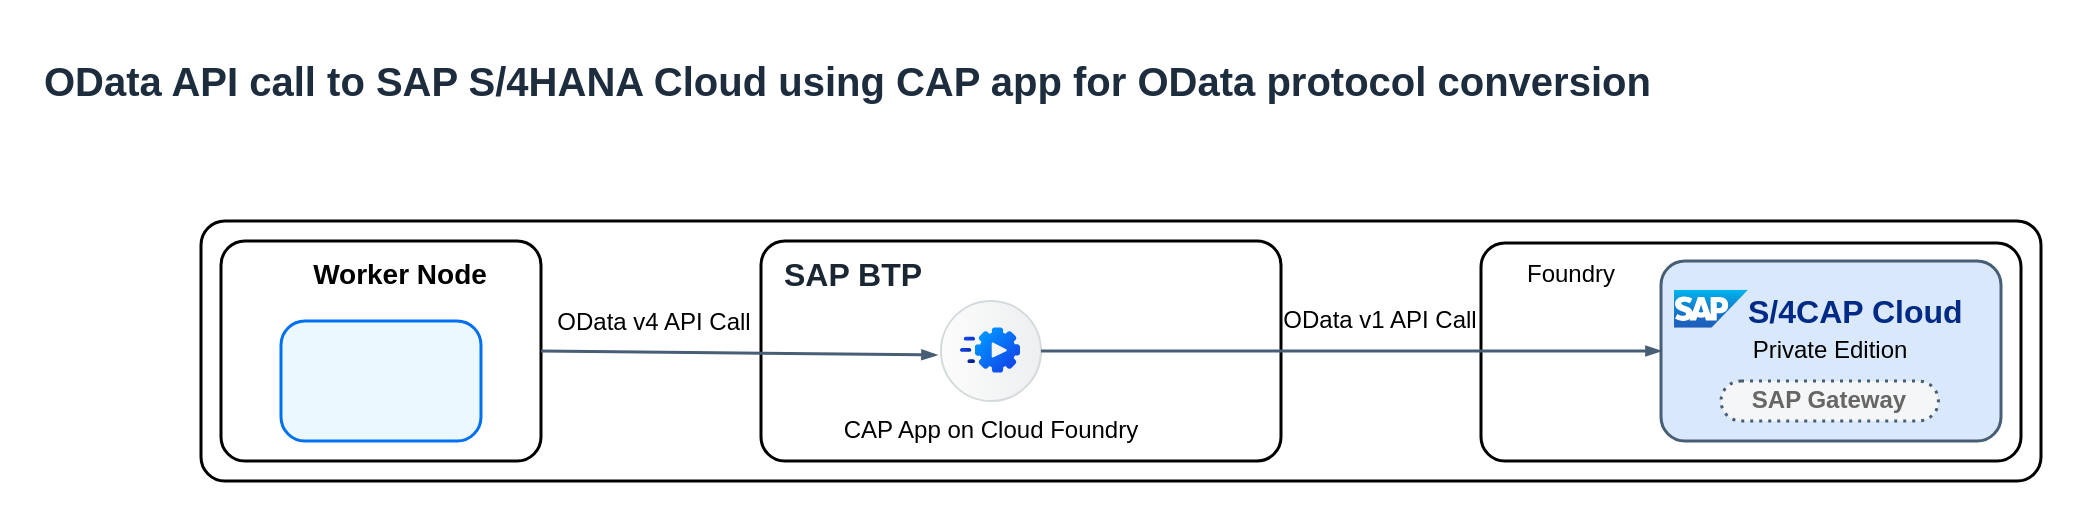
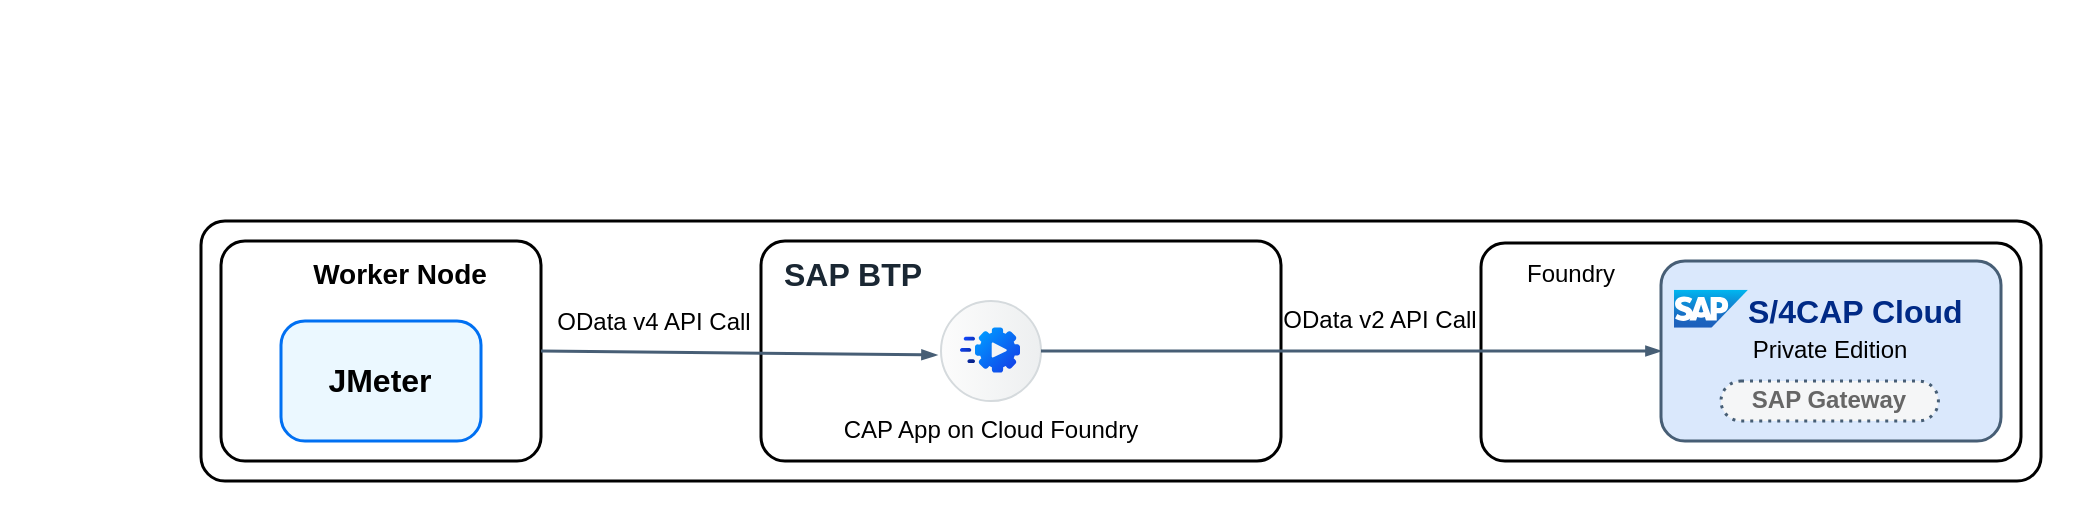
- <mxCell id="14" value="&lt;font face=&quot;arial&quot;&gt;&lt;span style=&quot;font-size: 20px;&quot;&gt;&lt;b&gt;OData API call to SAP S/4HANA Cloud using CAP app for OData protocol conversion&lt;/b&gt;&lt;/span&gt;&lt;/font&gt;" style="text;html=1;align=left;verticalAlign=middle;resizable=0;points=[];autosize=1;strokeColor=none;fillColor=none;fontSize=12;fontColor=#1d2d3e;fontFamily=Helvetica;" parent="1" vertex="1"><mxGeometry x="20" y="20" width="830" height="40" as="geometry" /></mxCell>
- <mxCell id="18" value="OData v1 API Call" style="text;html=1;align=center;verticalAlign=middle;whiteSpace=wrap;rounded=0;" parent="1" vertex="1"><mxGeometry x="600" y="145" width="180" height="30" as="geometry" /></mxCell>
+ <mxCell id="18" value="OData v2 API Call" style="text;html=1;align=center;verticalAlign=middle;whiteSpace=wrap;rounded=0;" parent="1" vertex="1"><mxGeometry x="600" y="145" width="180" height="30" as="geometry" /></mxCell>
+ <mxCell id="7" value="&lt;b&gt;&lt;font style=&quot;font-size: 16px;&quot;&gt;JMeter&lt;/font&gt;&lt;/b&gt;" style="text;html=1;align=center;verticalAlign=middle;whiteSpace=wrap;rounded=0;" parent="1" vertex="1"><mxGeometry x="160" y="175" width="60" height="30" as="geometry" /></mxCell>
